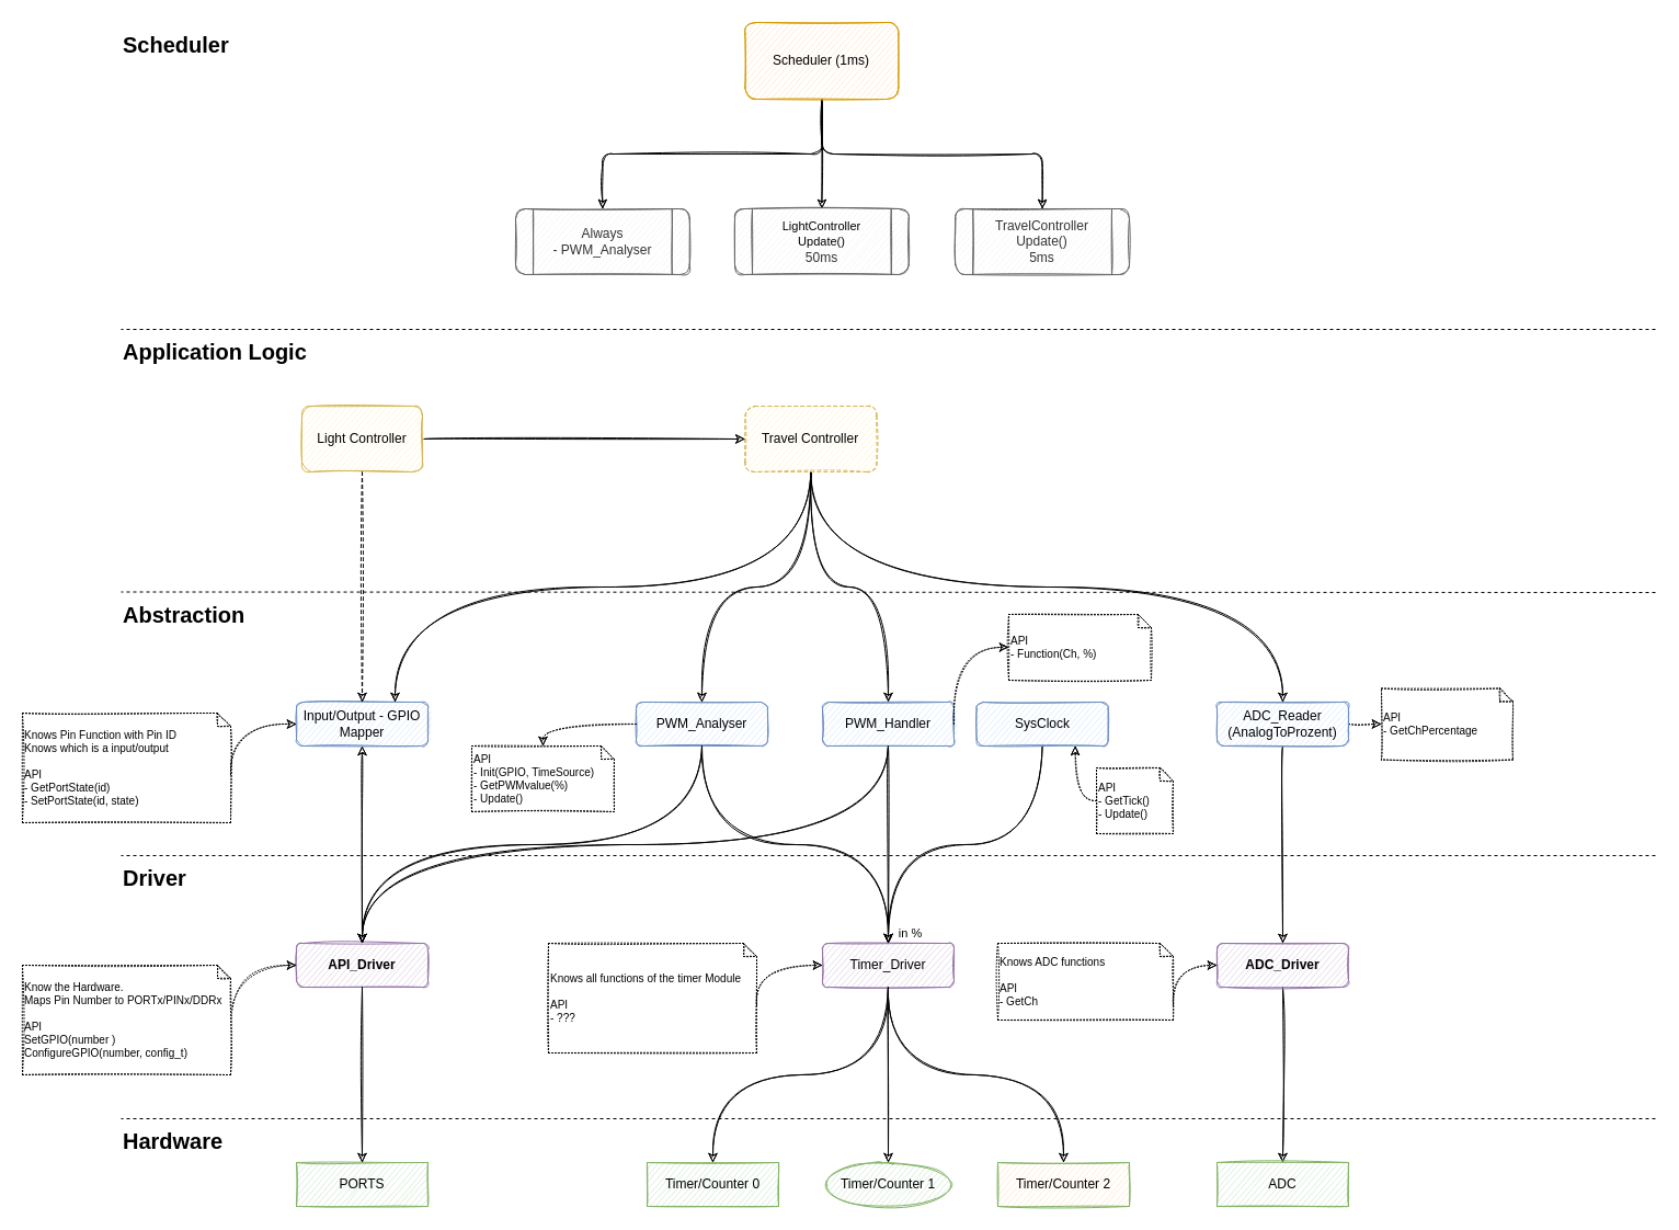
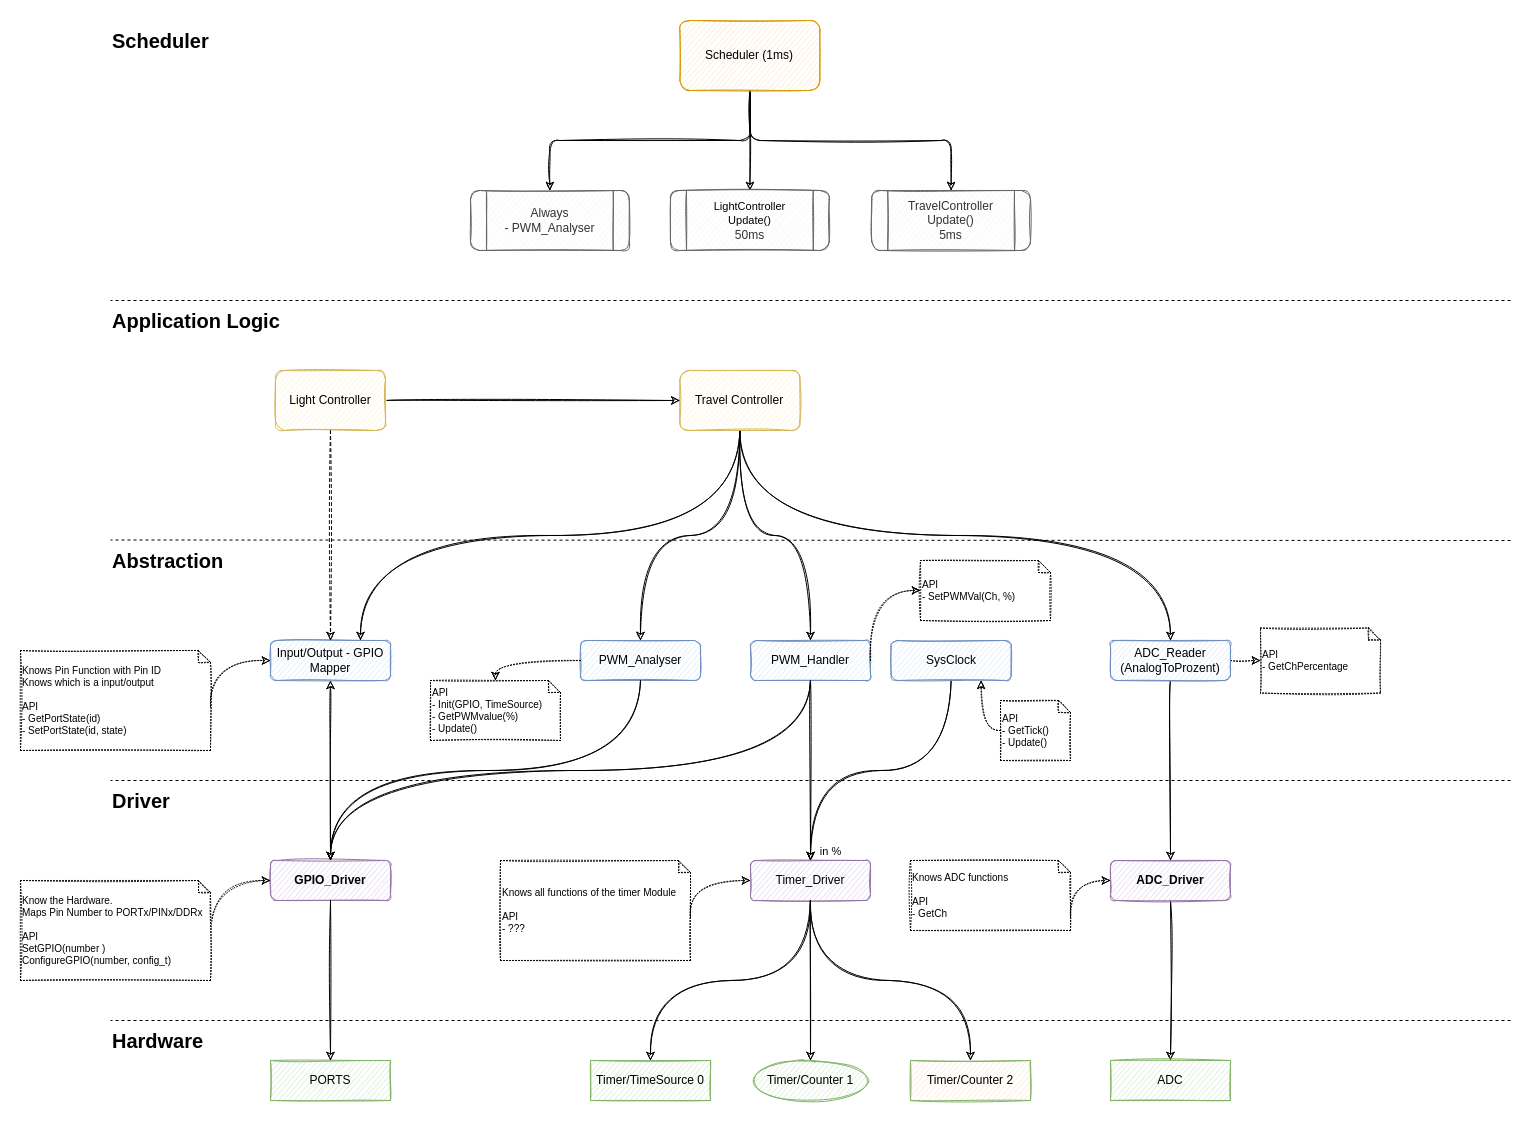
- <mxCell id="27" value="Travel&amp;nbsp;Controller" style="rounded=1;whiteSpace=wrap;html=1;fillColor=#fff2cc;strokeColor=#d6b656;sketch=1;dashed=1;" parent="1" vertex="1"><mxGeometry x="679.38" y="370" width="120" height="60" as="geometry" /></mxCell>
+ <mxCell id="27" value="Travel&amp;nbsp;Controller" style="rounded=1;whiteSpace=wrap;html=1;fillColor=#fff2cc;strokeColor=#d6b656;sketch=1;" parent="1" vertex="1"><mxGeometry x="679.38" y="370" width="120" height="60" as="geometry" /></mxCell>
- <mxCell id="52" value="API&lt;br style=&quot;font-size: 10px;&quot;&gt;- Function(Ch, %)" style="shape=note;whiteSpace=wrap;html=1;backgroundOutline=1;darkOpacity=0.05;align=left;sketch=1;size=12;dashed=1;dashPattern=1 2;fontSize=10;" vertex="1" parent="1"><mxGeometry x="920" y="560" width="130" height="60" as="geometry" /></mxCell>
+ <mxCell id="52" value="API&lt;br style=&quot;font-size: 10px;&quot;&gt;- SetPWMVal(Ch, %)" style="shape=note;whiteSpace=wrap;html=1;backgroundOutline=1;darkOpacity=0.05;align=left;sketch=1;size=12;dashed=1;dashPattern=1 2;fontSize=10;" vertex="1" parent="1"><mxGeometry x="920" y="560" width="130" height="60" as="geometry" /></mxCell>
- <mxCell id="4" style="edgeStyle=elbowEdgeStyle;curved=1;sketch=1;orthogonalLoop=1;jettySize=auto;elbow=vertical;html=1;exitX=0.5;exitY=1;exitDx=0;exitDy=0;entryX=0.5;entryY=0;entryDx=0;entryDy=0;" edge="1" parent="1" source="17" target="5"><mxGeometry relative="1" as="geometry" /></mxCell>
- <mxCell id="2" value="API_Driver" style="rounded=1;whiteSpace=wrap;html=1;fillColor=#e1d5e7;strokeColor=#9673a6;sketch=1;fontStyle=1" parent="1" vertex="1"><mxGeometry x="270" y="860" width="120" height="40" as="geometry" /></mxCell>
+ <mxCell id="2" value="GPIO_Driver" style="rounded=1;whiteSpace=wrap;html=1;fillColor=#e1d5e7;strokeColor=#9673a6;sketch=1;fontStyle=1" parent="1" vertex="1"><mxGeometry x="270" y="860" width="120" height="40" as="geometry" /></mxCell>
- <mxCell id="8" value="Timer/Counter 0" style="rounded=0;whiteSpace=wrap;html=1;fillColor=#d5e8d4;strokeColor=#82b366;sketch=1;" parent="1" vertex="1"><mxGeometry x="590" y="1060" width="120" height="40" as="geometry" /></mxCell>
+ <mxCell id="8" value="Timer/TimeSource 0" style="rounded=0;whiteSpace=wrap;html=1;fillColor=#d5e8d4;strokeColor=#82b366;sketch=1;" parent="1" vertex="1"><mxGeometry x="590" y="1060" width="120" height="40" as="geometry" /></mxCell>
